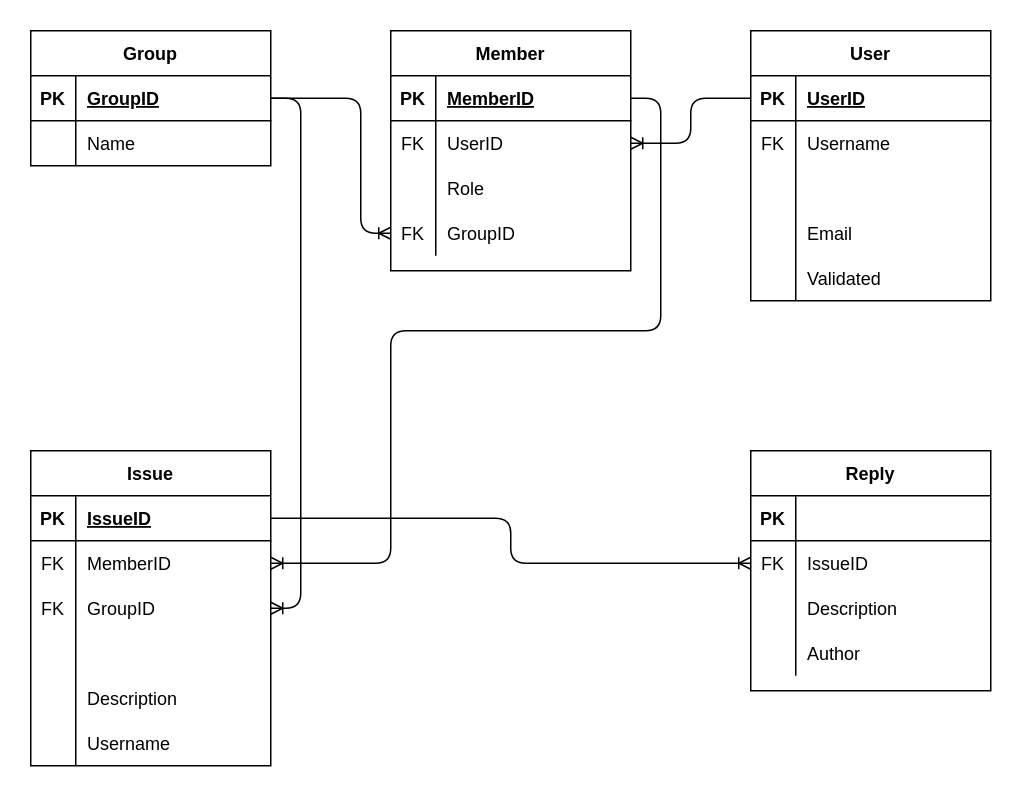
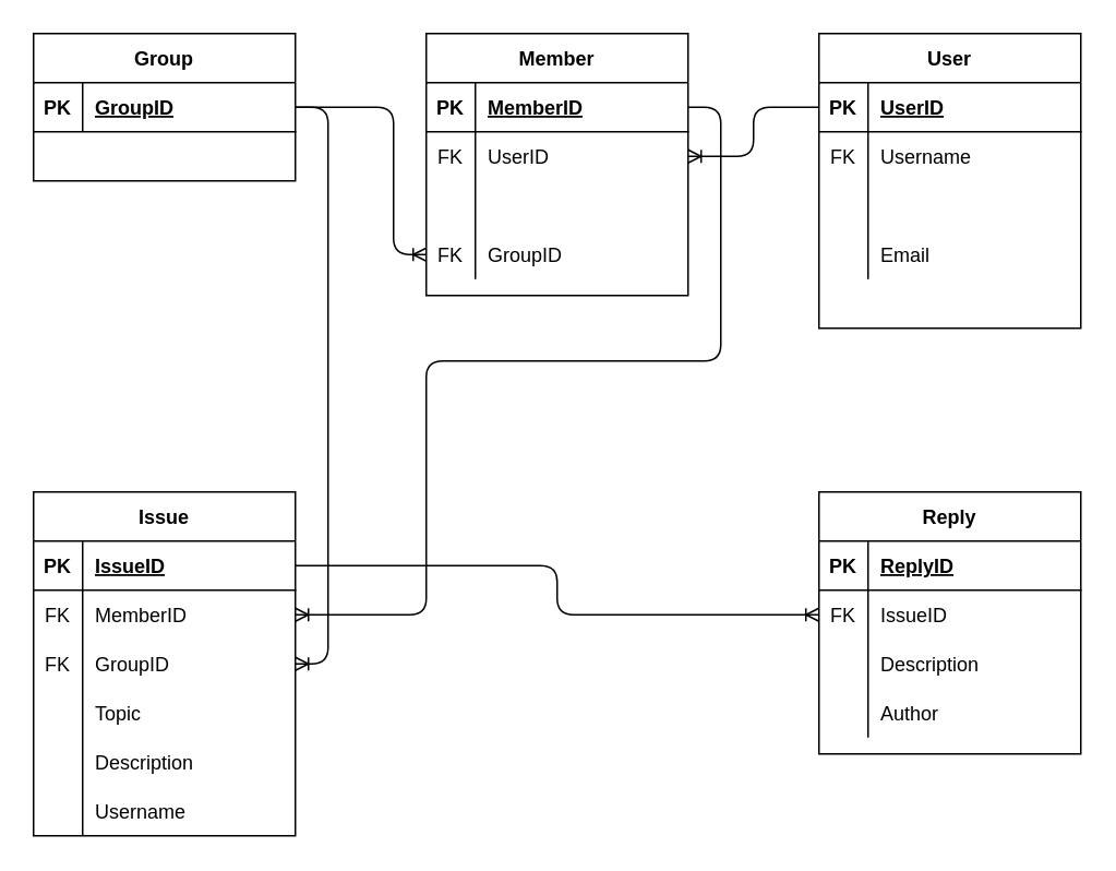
- <mxCell id="24" value="Name" style="shape=partialRectangle;connectable=0;fillColor=none;top=0;left=0;bottom=0;right=0;align=left;spacingLeft=6;overflow=hidden;" parent="22" vertex="1"><mxGeometry x="30" width="130" height="30" as="geometry" /></mxCell>
- <mxCell id="34" value="Role" style="shape=partialRectangle;connectable=0;fillColor=none;top=0;left=0;bottom=0;right=0;align=left;spacingLeft=6;overflow=hidden;" parent="32" vertex="1"><mxGeometry x="30" width="130" height="30" as="geometry" /></mxCell>
- <mxCell id="17" value="Validated" style="shape=partialRectangle;connectable=0;fillColor=none;top=0;left=0;bottom=0;right=0;align=left;spacingLeft=6;overflow=hidden;" parent="15" vertex="1"><mxGeometry x="30" width="130" height="30" as="geometry" /></mxCell>
+ <mxCell id="60" value="ReplyID" style="shape=partialRectangle;connectable=0;fillColor=none;top=0;left=0;bottom=0;right=0;align=left;spacingLeft=6;fontStyle=5;overflow=hidden;" parent="58" vertex="1"><mxGeometry x="30" width="130" height="30" as="geometry" /></mxCell>
+ <mxCell id="50" value="Topic" style="shape=partialRectangle;connectable=0;fillColor=none;top=0;left=0;bottom=0;right=0;align=left;spacingLeft=6;overflow=hidden;" parent="48" vertex="1"><mxGeometry x="30" width="130" height="30" as="geometry" /></mxCell>
